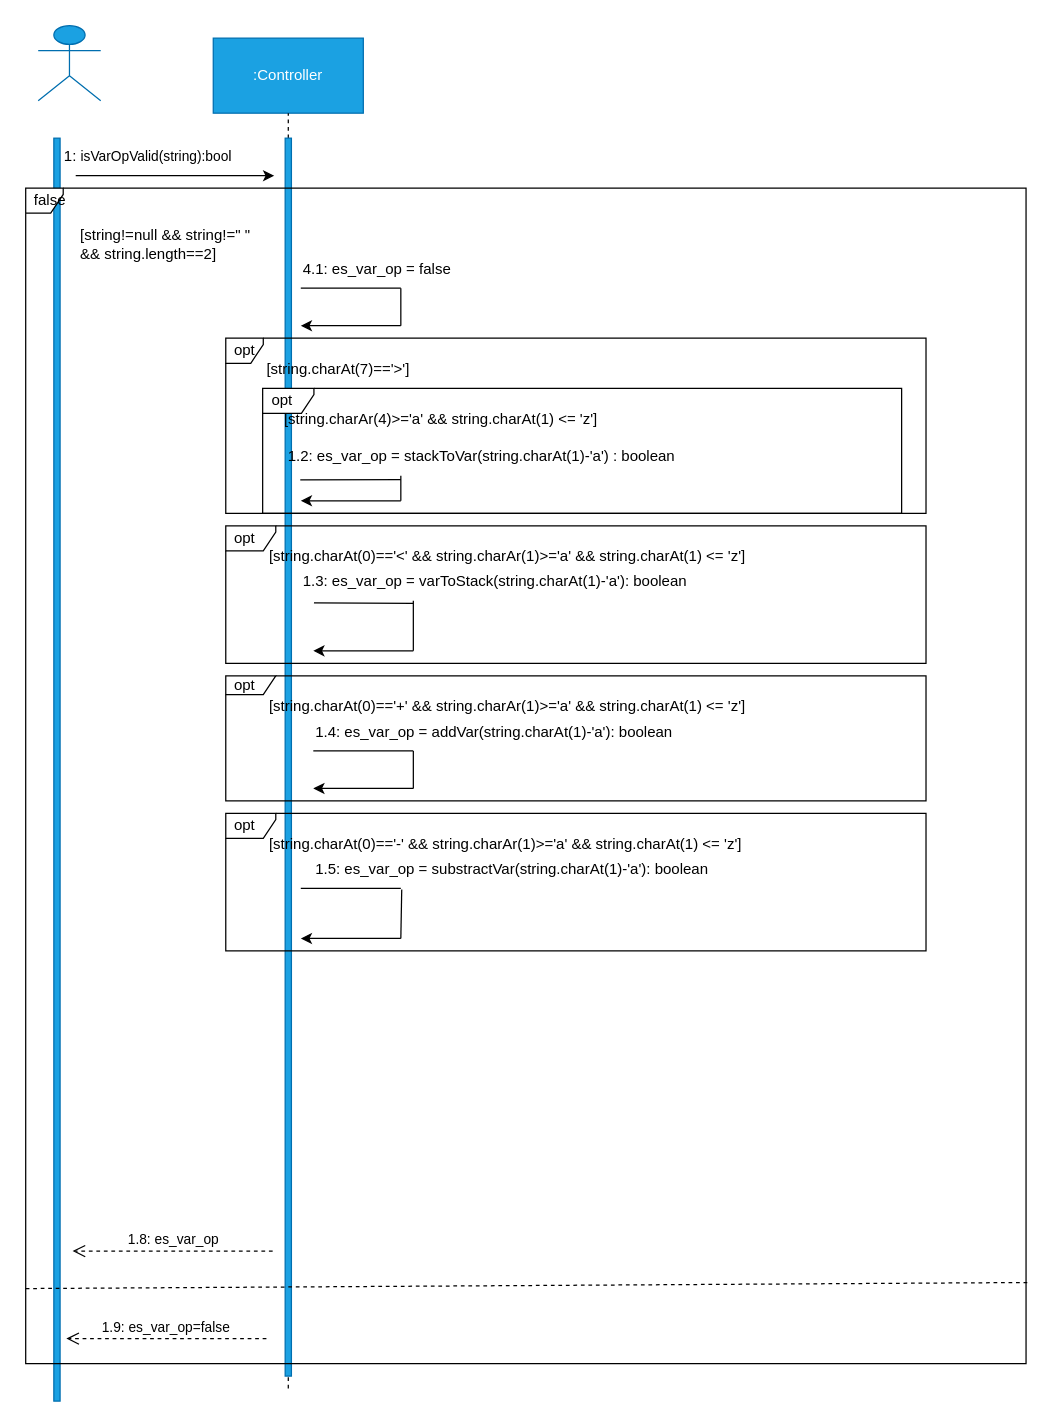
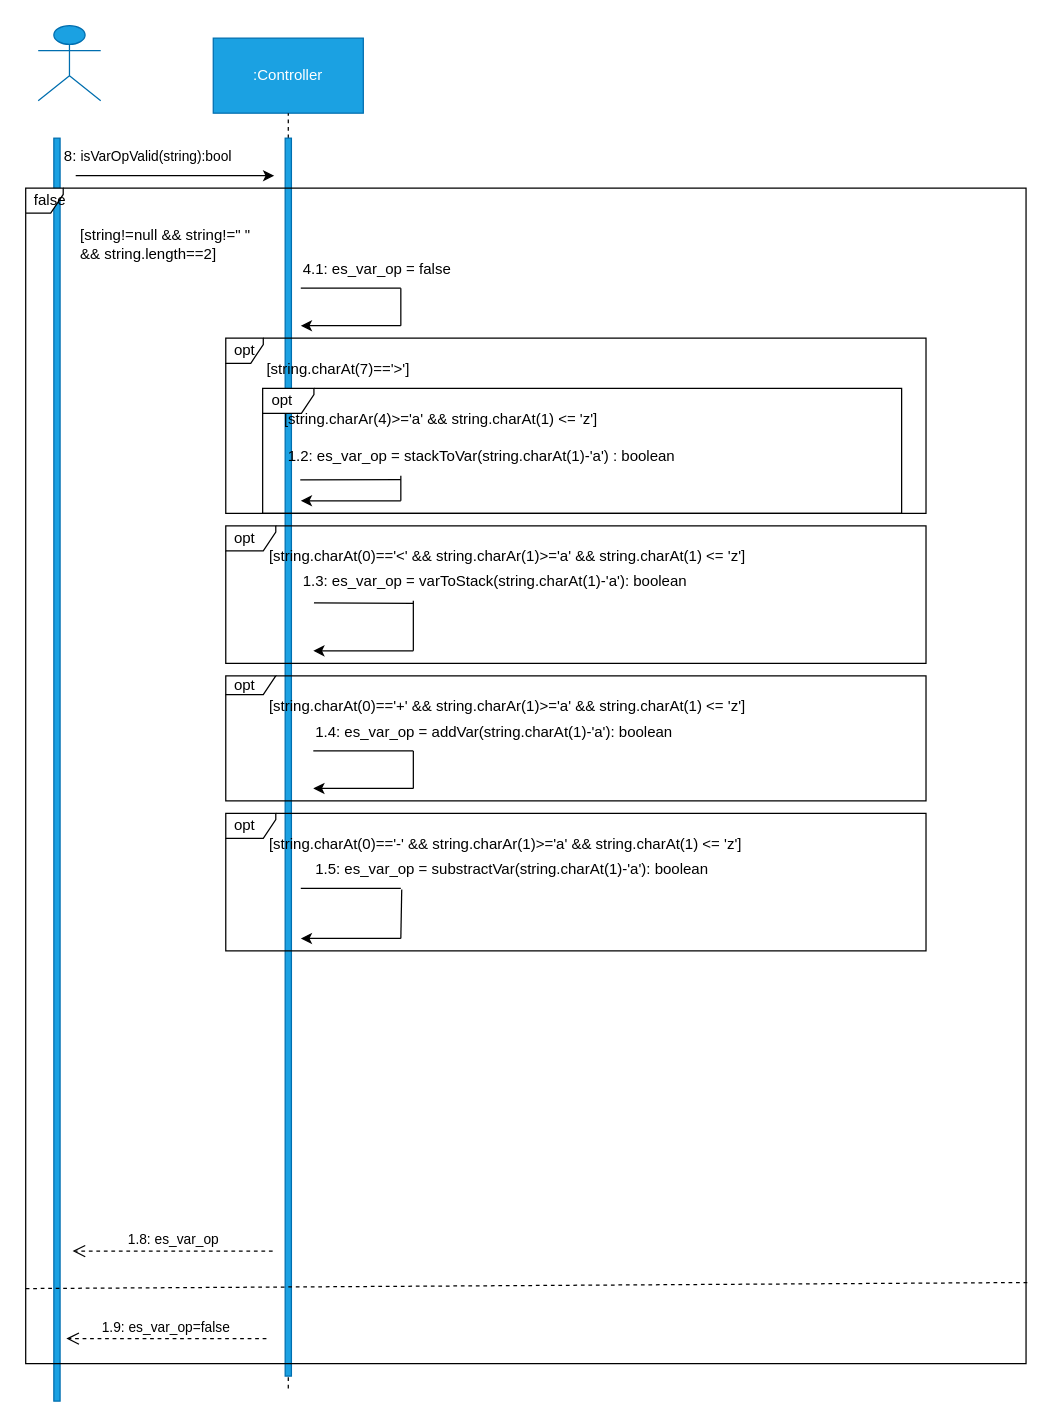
- <mxCell id="5" value="1: &lt;font style=&quot;font-size: 11px;&quot;&gt;isVarOpValid(string):boo&lt;/font&gt;l" style="text;html=1;strokeColor=none;fillColor=none;align=left;verticalAlign=middle;whiteSpace=wrap;rounded=0;" parent="1" vertex="1"><mxGeometry x="48.75" y="110" width="170" height="30" as="geometry" /></mxCell>
+ <mxCell id="5" value="8: &lt;font style=&quot;font-size: 11px;&quot;&gt;isVarOpValid(string):boo&lt;/font&gt;l" style="text;html=1;strokeColor=none;fillColor=none;align=left;verticalAlign=middle;whiteSpace=wrap;rounded=0;" parent="1" vertex="1"><mxGeometry x="48.75" y="110" width="170" height="30" as="geometry" /></mxCell>
